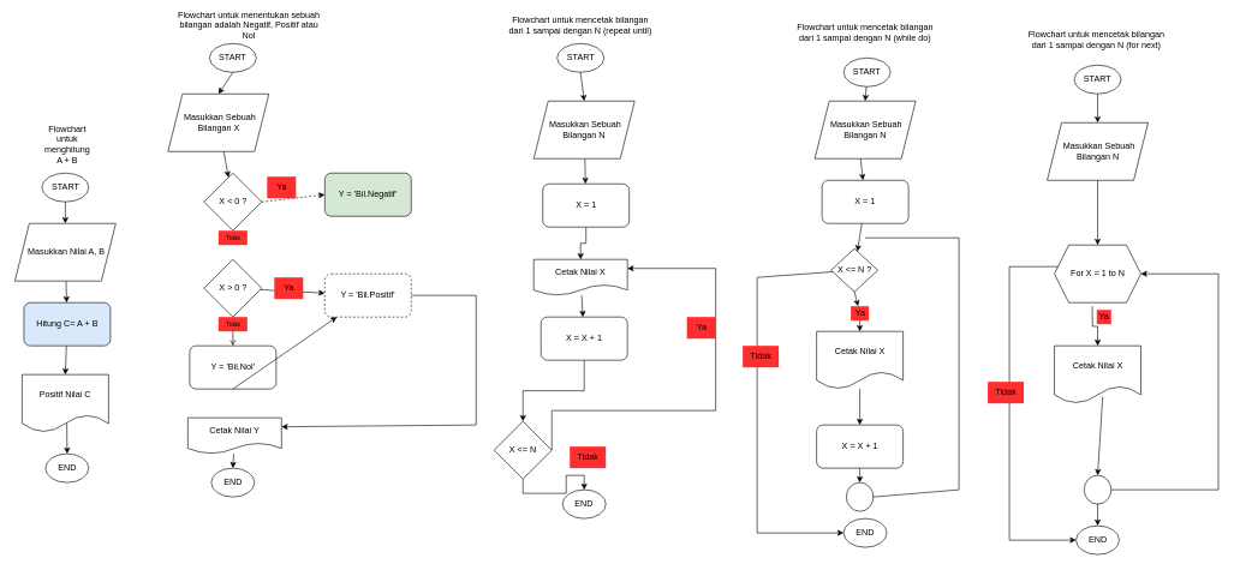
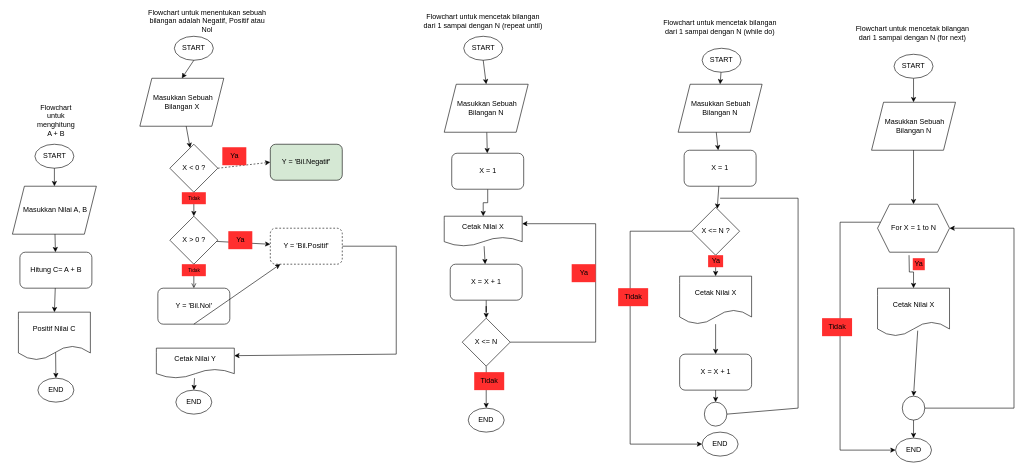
+ <mxCell id="19" value="" style="endArrow=classic;html=1;rounded=0;exitX=0.5;exitY=1;exitDx=0;exitDy=0;movable=1;resizable=1;rotatable=1;deletable=1;editable=1;locked=0;connectable=1;" edge="1" parent="1" source="13" target="14"><mxGeometry width="50" height="50" relative="1" as="geometry"><mxPoint x="340" y="400" as="sourcePoint" /><mxPoint x="390" y="350" as="targetPoint" /></mxGeometry></mxCell>
- <mxCell id="46" value="X &amp;lt;= N ?" style="rhombus;whiteSpace=wrap;html=1;movable=1;resizable=1;rotatable=1;deletable=1;editable=1;locked=0;connectable=1;" vertex="1" parent="1"><mxGeometry x="1152.5" y="345" width="65" height="60" as="geometry" /></mxCell>
+ <mxCell id="46" value="X &amp;lt;= N ?" style="rhombus;whiteSpace=wrap;html=1;movable=1;resizable=1;rotatable=1;deletable=1;editable=1;locked=0;connectable=1;" vertex="1" parent="1"><mxGeometry x="1152.5" y="345" width="80" height="80" as="geometry" /></mxCell>
- <mxCell id="4" value="Hitung C= A + B" style="rounded=1;whiteSpace=wrap;html=1;fillColor=#dae8fc;" vertex="1" parent="1"><mxGeometry x="32.5" y="420" width="120" height="60" as="geometry" /></mxCell>
+ <mxCell id="4" value="Hitung C= A + B" style="rounded=1;whiteSpace=wrap;html=1;" vertex="1" parent="1"><mxGeometry x="32.5" y="420" width="120" height="60" as="geometry" /></mxCell>
- <mxCell id="38" value="X &amp;lt;= N" style="rhombus;whiteSpace=wrap;html=1;movable=1;resizable=1;rotatable=1;deletable=1;editable=1;locked=0;connectable=1;" vertex="1" parent="1"><mxGeometry x="685" y="585" width="80" height="80" as="geometry" /></mxCell>
+ <mxCell id="38" value="X &amp;lt;= N" style="rhombus;whiteSpace=wrap;html=1;movable=1;resizable=1;rotatable=1;deletable=1;editable=1;locked=0;connectable=1;" vertex="1" parent="1"><mxGeometry x="770" y="530" width="80" height="80" as="geometry" /></mxCell>
